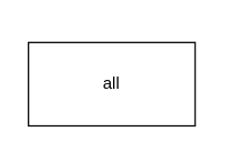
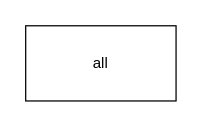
- <mxCell id="2" value="all" style="rounded=0;whiteSpace=wrap;html=1;" parent="1" vertex="1"><mxGeometry x="20" y="30" width="120" height="60" as="geometry" /></mxCell>
+ <mxCell id="2" value="all" style="rounded=0;whiteSpace=wrap;html=1;" parent="1" vertex="1"><mxGeometry x="20" y="20" width="120" height="60" as="geometry" /></mxCell>
